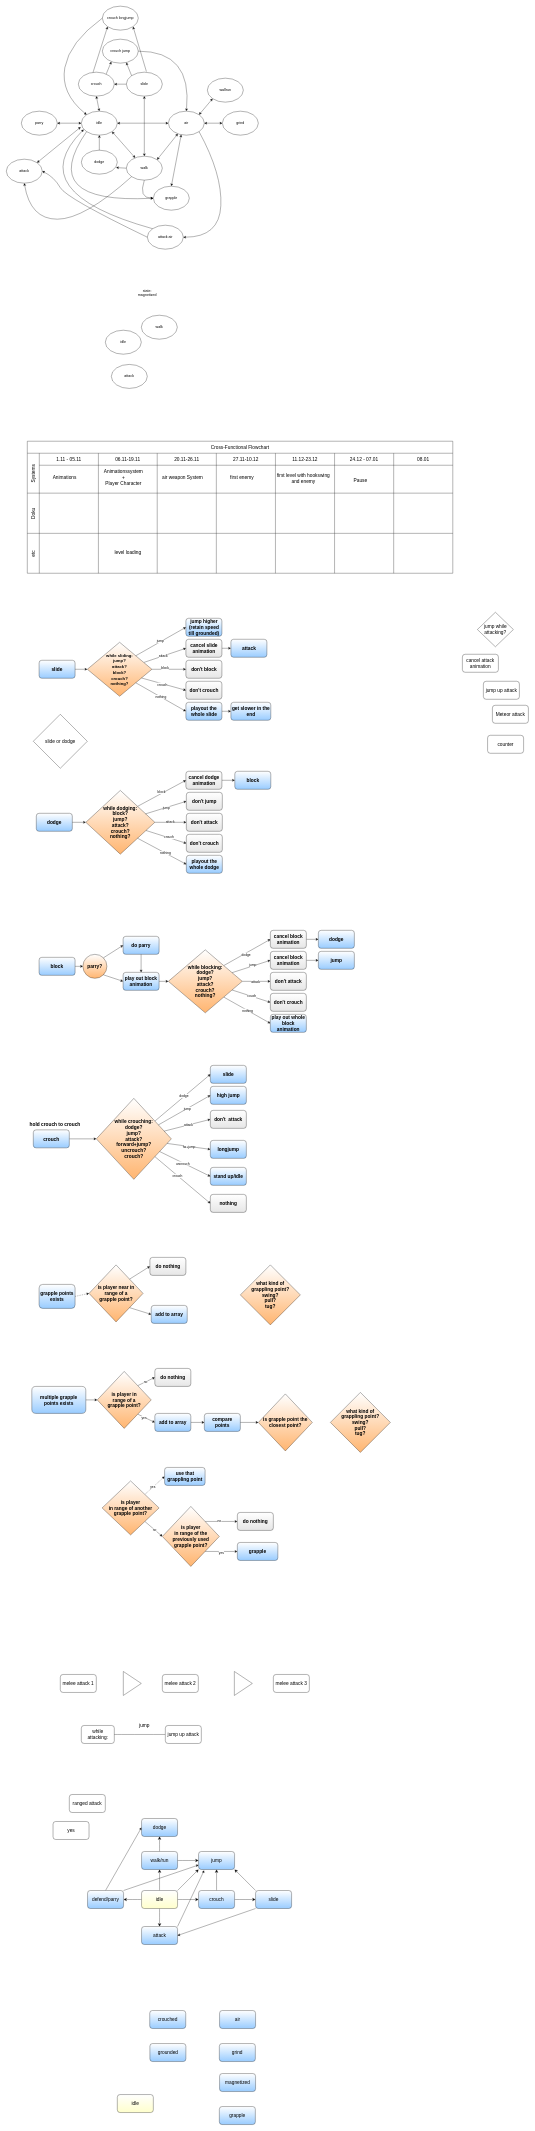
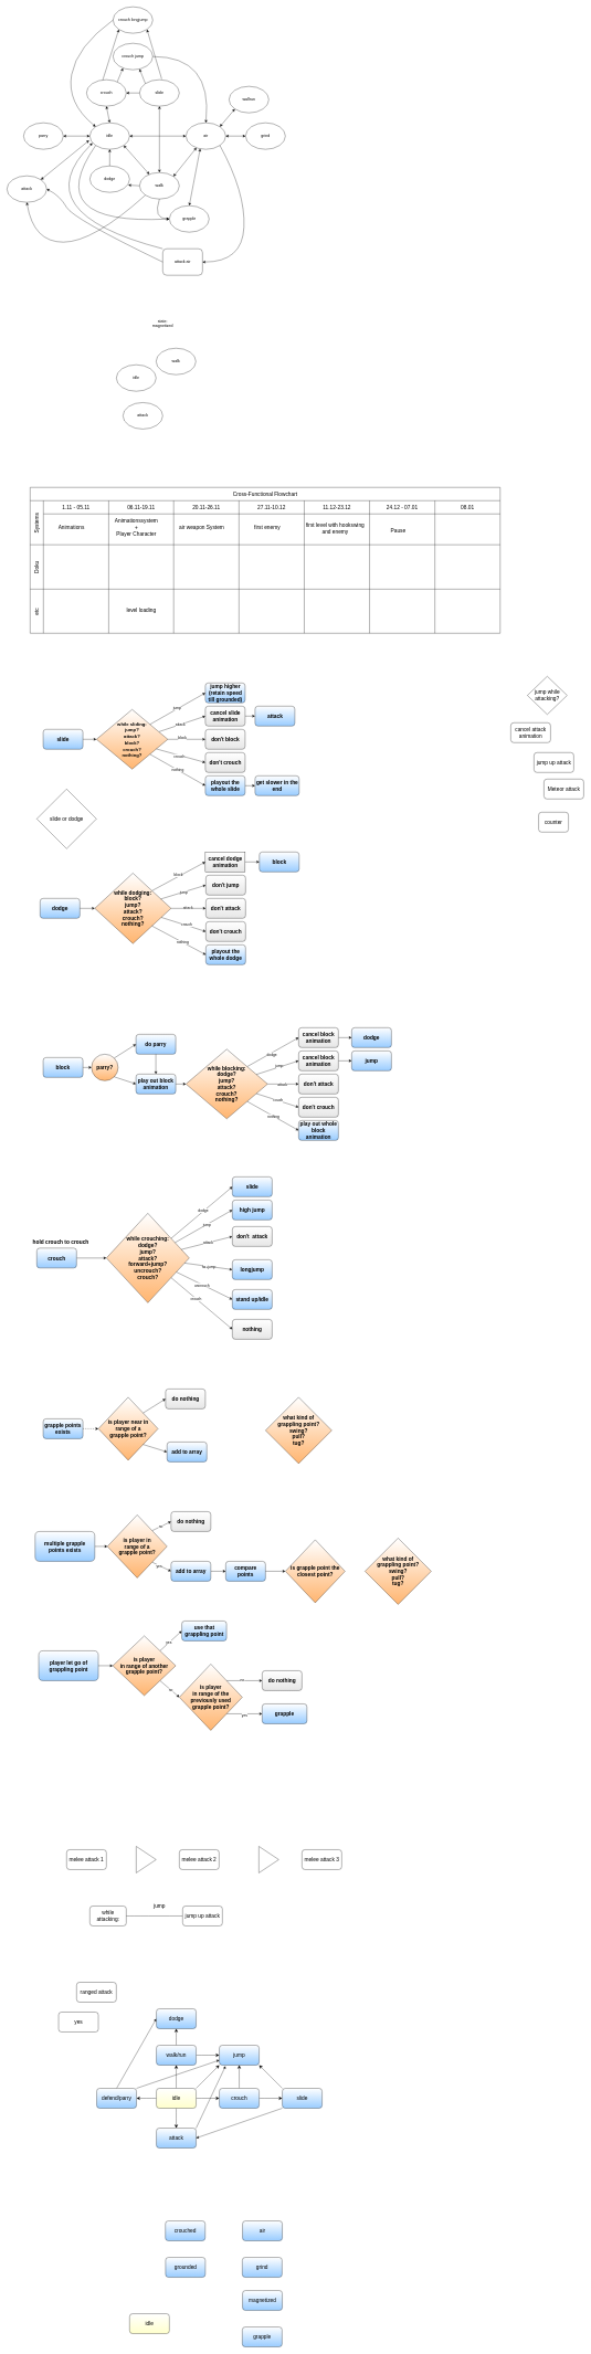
- <mxCell id="9" value="attack air" style="ellipse;whiteSpace=wrap;html=1;" parent="1" vertex="1"><mxGeometry x="490" y="750" width="120" height="80" as="geometry" /></mxCell>
+ <mxCell id="9" value="attack air" style="whiteSpace=wrap;html=1;rounded=1;" parent="1" vertex="1"><mxGeometry x="490" y="750" width="120" height="80" as="geometry" /></mxCell>
- <mxCell id="86" value="counter" style="rounded=1;whiteSpace=wrap;html=1;fontSize=16;" parent="1" vertex="1"><mxGeometry x="1624" y="2450" width="120" height="60" as="geometry" /></mxCell>
+ <mxCell id="86" value="counter" style="rounded=1;whiteSpace=wrap;html=1;fontSize=16;" parent="1" vertex="1"><mxGeometry x="1624" y="2450" width="90" height="60" as="geometry" /></mxCell>
- <mxCell id="98" value="&lt;b&gt;cancel dodge animation&lt;/b&gt;" style="rounded=1;whiteSpace=wrap;html=1;fontSize=16;gradientColor=#E6E6E6;" parent="1" vertex="1"><mxGeometry x="618.5" y="2570" width="120" height="60" as="geometry" /></mxCell>
+ <mxCell id="98" value="&lt;b&gt;cancel dodge animation&lt;/b&gt;" style="whiteSpace=wrap;html=1;fontSize=16;gradientColor=#E6E6E6;rounded=0;" parent="1" vertex="1"><mxGeometry x="618.5" y="2570" width="120" height="60" as="geometry" /></mxCell>
- <mxCell id="207" value="&lt;b&gt;grapple points&lt;br&gt;exists&lt;br&gt;&lt;/b&gt;" style="rounded=1;whiteSpace=wrap;html=1;fontSize=16;gradientColor=#99CCFF;" parent="1" vertex="1"><mxGeometry x="129.25" y="4280" width="120" height="80" as="geometry" /></mxCell>
+ <mxCell id="207" value="&lt;b&gt;grapple points&lt;br&gt;exists&lt;br&gt;&lt;/b&gt;" style="rounded=1;whiteSpace=wrap;html=1;fontSize=16;gradientColor=#99CCFF;" parent="1" vertex="1"><mxGeometry x="129.25" y="4280" width="120" height="60" as="geometry" /></mxCell>
- <mxCell id="227" style="rounded=0;orthogonalLoop=1;jettySize=auto;html=1;exitX=1;exitY=0;exitDx=0;exitDy=0;entryX=0;entryY=0.5;entryDx=0;entryDy=0;dashed=1;" parent="1" source="229" target="230" edge="1"><mxGeometry relative="1" as="geometry" /></mxCell>
+ <mxCell id="227" style="rounded=0;orthogonalLoop=1;jettySize=auto;html=1;exitX=1;exitY=0;exitDx=0;exitDy=0;entryX=0;entryY=0.5;entryDx=0;entryDy=0;" parent="1" source="229" target="230" edge="1"><mxGeometry relative="1" as="geometry" /></mxCell>
+ <mxCell id="224" value="&lt;b&gt;player let go of grappling point&lt;/b&gt;" style="rounded=1;whiteSpace=wrap;html=1;fontSize=16;gradientColor=#99CCFF;" parent="1" vertex="1"><mxGeometry x="115.75" y="4980" width="180" height="90" as="geometry" /></mxCell>
+ <mxCell id="238" value="" style="endArrow=classic;html=1;rounded=0;exitX=1;exitY=0.5;exitDx=0;exitDy=0;entryX=0;entryY=0.5;entryDx=0;entryDy=0;" parent="1" source="224" target="229" edge="1"><mxGeometry width="50" height="50" relative="1" as="geometry"><mxPoint x="300" y="5140" as="sourcePoint" /><mxPoint x="350" y="5090" as="targetPoint" /></mxGeometry></mxCell>
